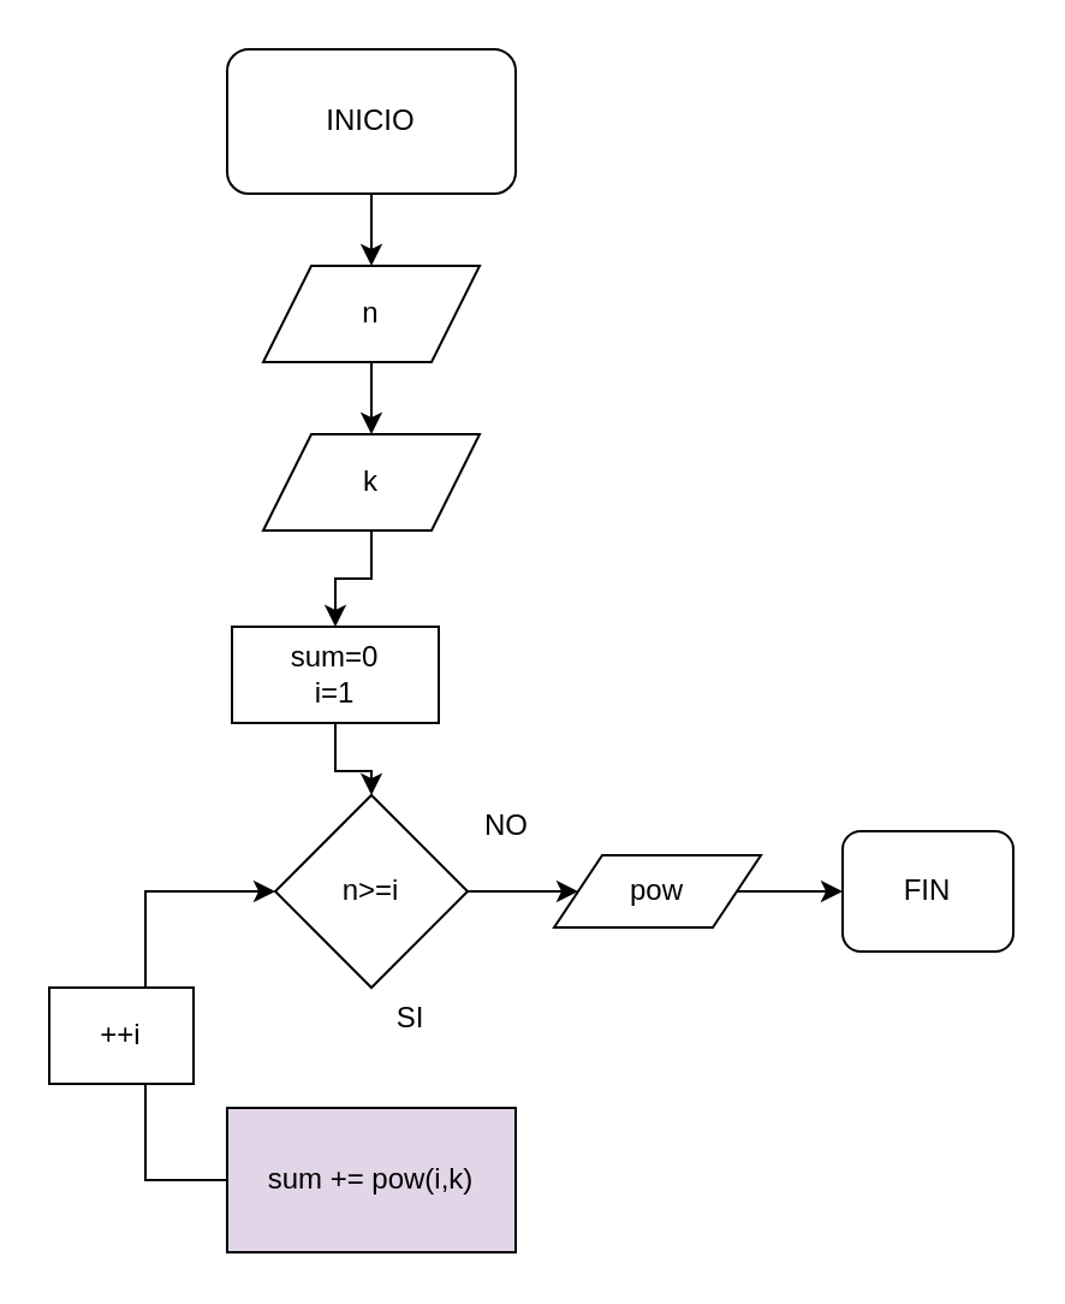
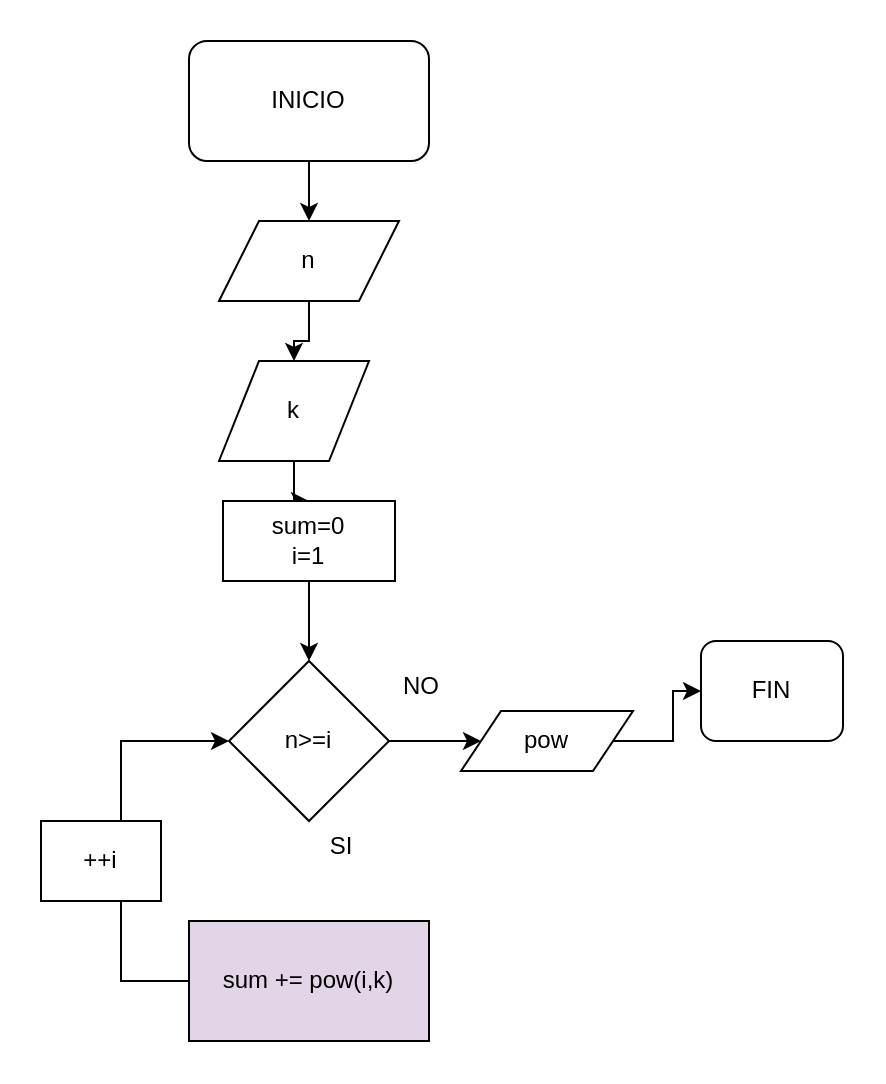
- <mxCell id="7" value="k" style="shape=parallelogram;perimeter=parallelogramPerimeter;whiteSpace=wrap;html=1;fixedSize=1;" vertex="1" parent="1"><mxGeometry x="109" y="180" width="90" height="40" as="geometry" /></mxCell>
+ <mxCell id="7" value="k" style="shape=parallelogram;perimeter=parallelogramPerimeter;whiteSpace=wrap;html=1;fixedSize=1;" vertex="1" parent="1"><mxGeometry x="109" y="180" width="75" height="50" as="geometry" /></mxCell>
- <mxCell id="9" value="sum=0&lt;div&gt;i=1&lt;/div&gt;" style="whiteSpace=wrap;html=1;" vertex="1" parent="1"><mxGeometry x="96" y="260" width="86" height="40" as="geometry" /></mxCell>
+ <mxCell id="9" value="sum=0&lt;div&gt;i=1&lt;/div&gt;" style="whiteSpace=wrap;html=1;" vertex="1" parent="1"><mxGeometry x="111" y="250" width="86" height="40" as="geometry" /></mxCell>
- <mxCell id="14" value="FIN" style="rounded=1;whiteSpace=wrap;html=1;" vertex="1" parent="1"><mxGeometry x="350" y="345" width="71" height="50" as="geometry" /></mxCell>
+ <mxCell id="14" value="FIN" style="rounded=1;whiteSpace=wrap;html=1;" vertex="1" parent="1"><mxGeometry x="350" y="320" width="71" height="50" as="geometry" /></mxCell>
